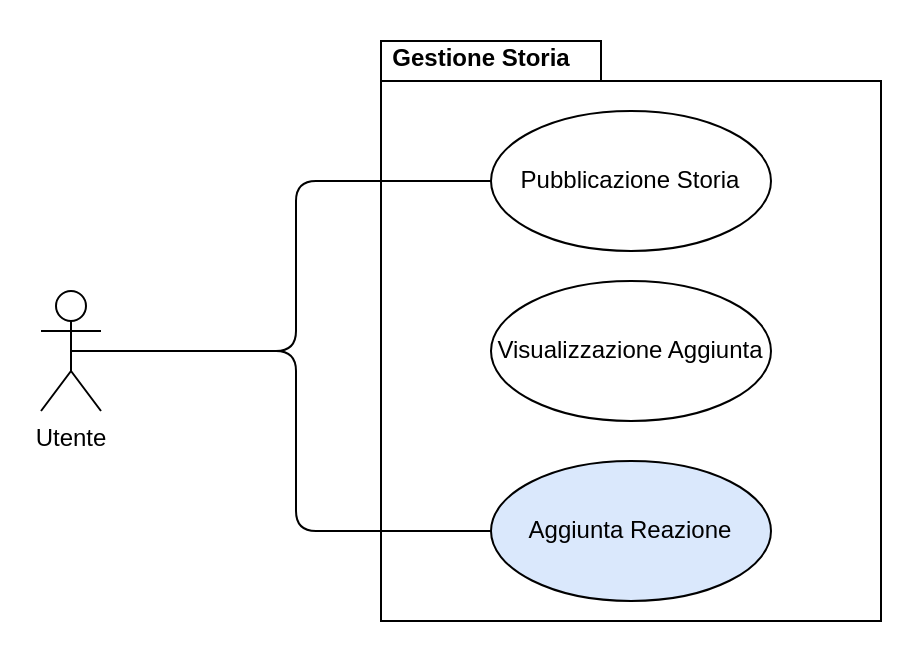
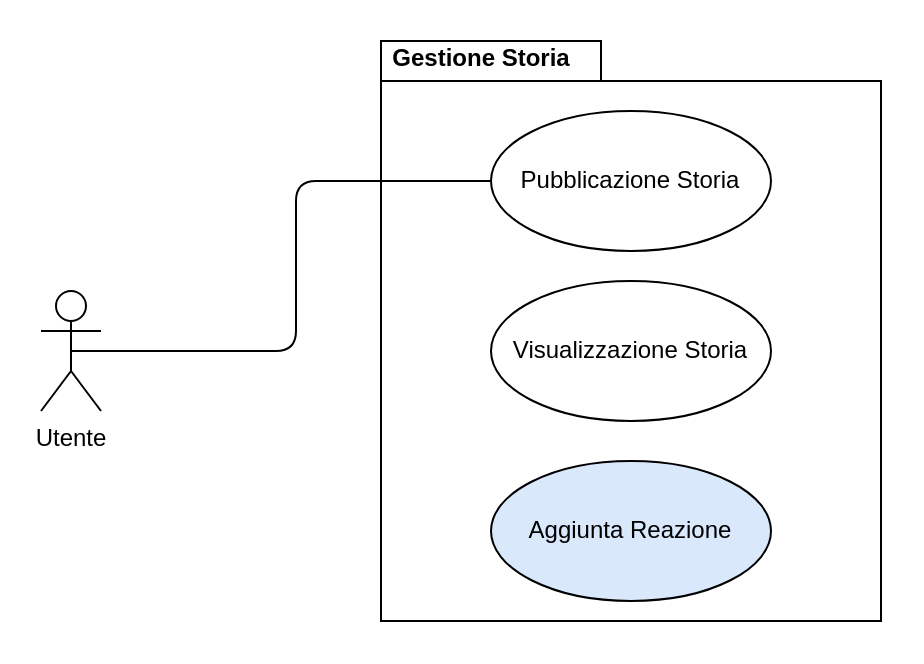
- <mxCell id="6" value="Visualizzazione Aggiunta" style="ellipse;whiteSpace=wrap;html=1;" parent="1" vertex="1"><mxGeometry x="245" y="140" width="140" height="70" as="geometry" /></mxCell>
+ <mxCell id="6" value="Visualizzazione Storia" style="ellipse;whiteSpace=wrap;html=1;" parent="1" vertex="1"><mxGeometry x="245" y="140" width="140" height="70" as="geometry" /></mxCell>
- <mxCell id="4" style="edgeStyle=orthogonalEdgeStyle;rounded=1;orthogonalLoop=1;jettySize=auto;html=1;exitX=0.5;exitY=0.5;exitDx=0;exitDy=0;exitPerimeter=0;entryX=0;entryY=0.5;entryDx=0;entryDy=0;endArrow=none;endFill=0;" parent="1" source="5" target="8" edge="1"><mxGeometry relative="1" as="geometry" /></mxCell>
